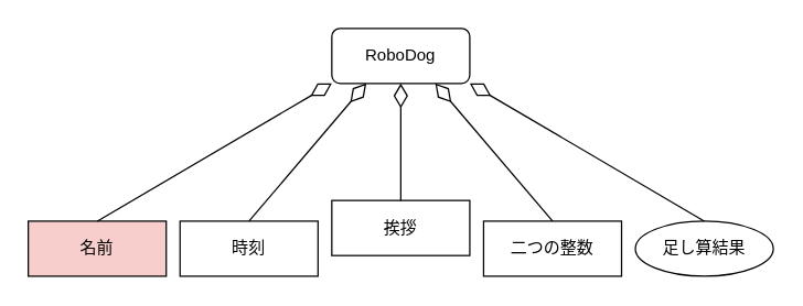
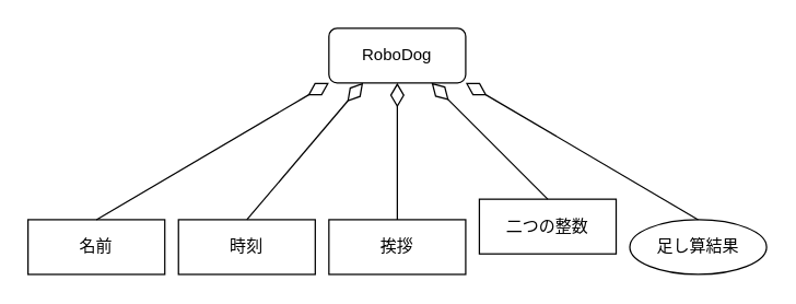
- <mxCell id="5" value="挨拶" style="rounded=0;whiteSpace=wrap;html=1;" vertex="1" parent="1"><mxGeometry x="240" y="145" width="100" height="40" as="geometry" /></mxCell>
+ <mxCell id="5" value="挨拶" style="rounded=0;whiteSpace=wrap;html=1;" vertex="1" parent="1"><mxGeometry x="240" y="160" width="100" height="40" as="geometry" /></mxCell>
- <mxCell id="3" value="名前" style="rounded=0;whiteSpace=wrap;html=1;fillColor=#f8cecc;" vertex="1" parent="1"><mxGeometry x="20" y="160" width="100" height="40" as="geometry" /></mxCell>
+ <mxCell id="3" value="名前" style="rounded=0;whiteSpace=wrap;html=1;" vertex="1" parent="1"><mxGeometry x="20" y="160" width="100" height="40" as="geometry" /></mxCell>
- <mxCell id="11" value="二つの整数" style="rounded=0;whiteSpace=wrap;html=1;" vertex="1" parent="1"><mxGeometry x="350" y="160" width="100" height="40" as="geometry" /></mxCell>
+ <mxCell id="11" value="二つの整数" style="rounded=0;whiteSpace=wrap;html=1;" vertex="1" parent="1"><mxGeometry x="350" y="145" width="100" height="40" as="geometry" /></mxCell>
